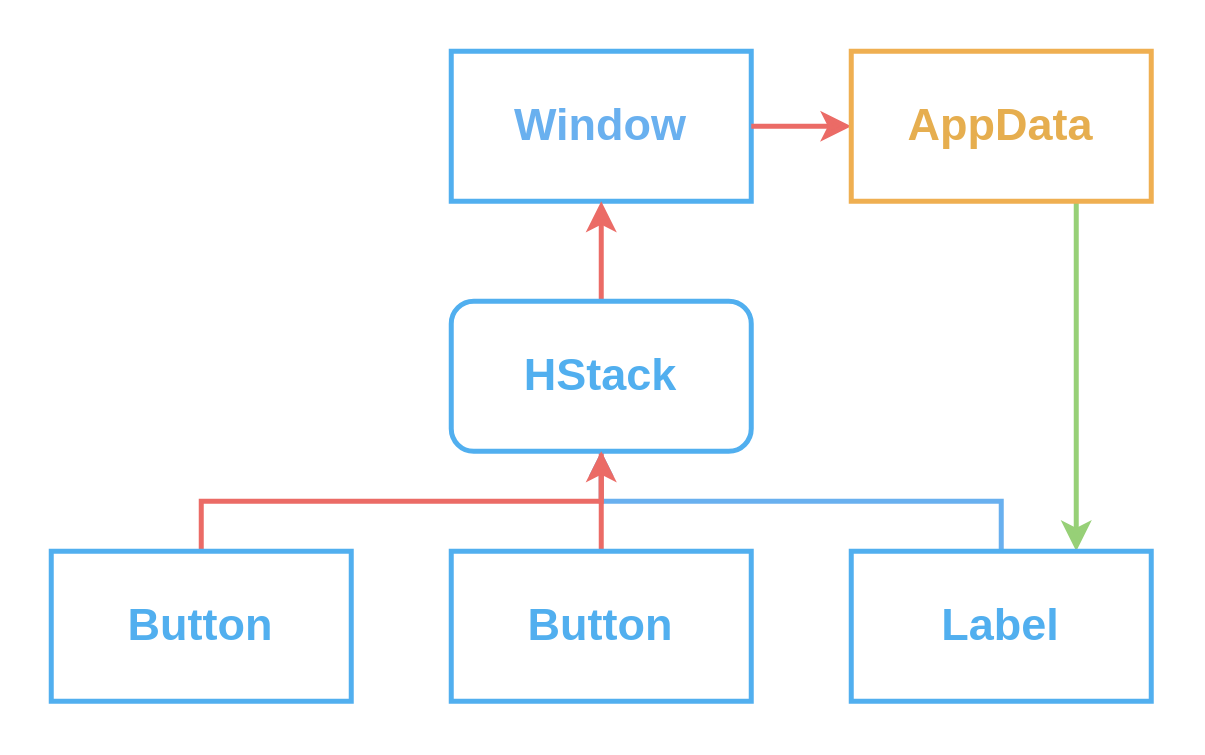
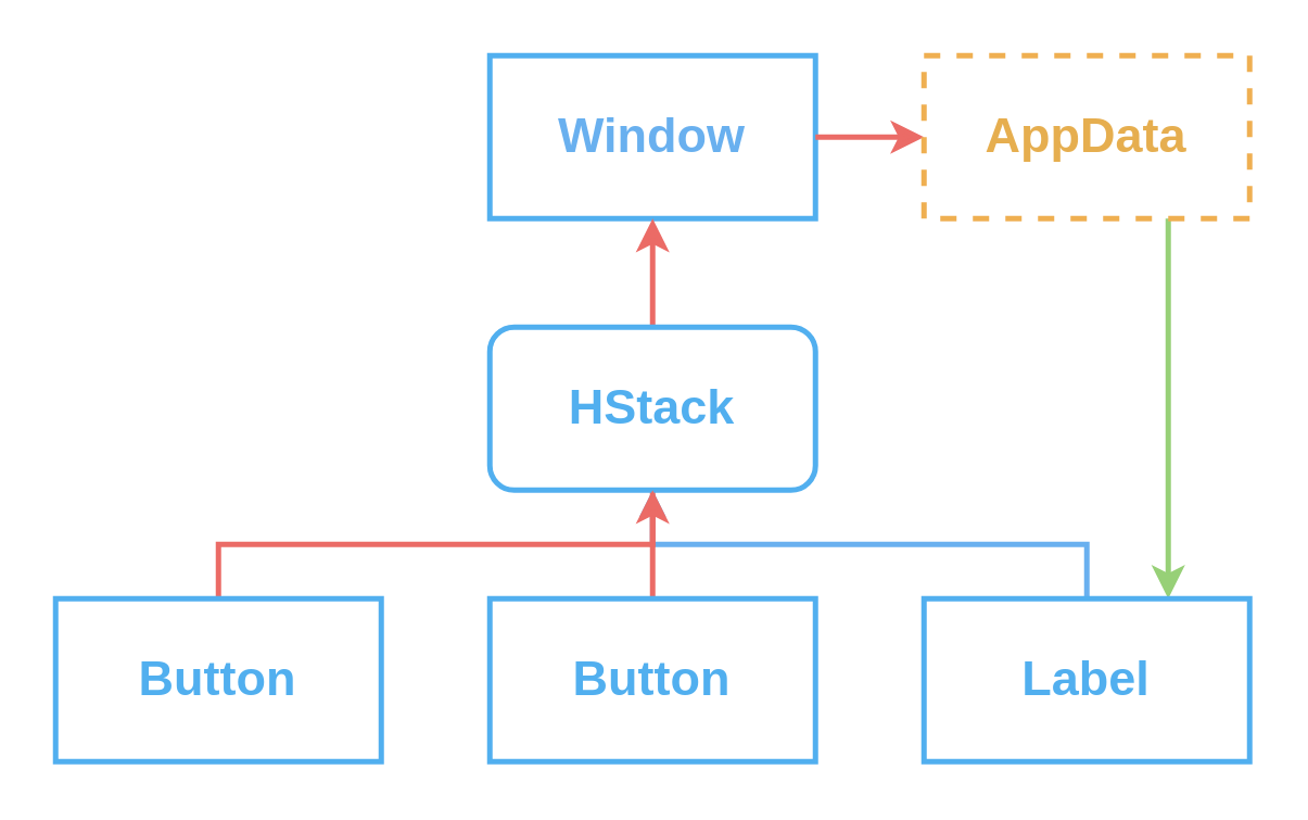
- <mxCell id="6" value="&lt;font color=&quot;#e6ae4f&quot; style=&quot;font-size: 18px;&quot;&gt;&lt;b&gt;AppData&lt;/b&gt;&lt;/font&gt;" style="rounded=0;whiteSpace=wrap;html=1;strokeColor=#EFAF51;strokeWidth=2;fillColor=none;" parent="1" vertex="1"><mxGeometry x="340" y="20" width="120" height="60" as="geometry" /></mxCell>
+ <mxCell id="6" value="&lt;font color=&quot;#e6ae4f&quot; style=&quot;font-size: 18px;&quot;&gt;&lt;b&gt;AppData&lt;/b&gt;&lt;/font&gt;" style="rounded=0;whiteSpace=wrap;html=1;strokeColor=#EFAF51;strokeWidth=2;fillColor=none;dashed=1;" parent="1" vertex="1"><mxGeometry x="340" y="20" width="120" height="60" as="geometry" /></mxCell>
